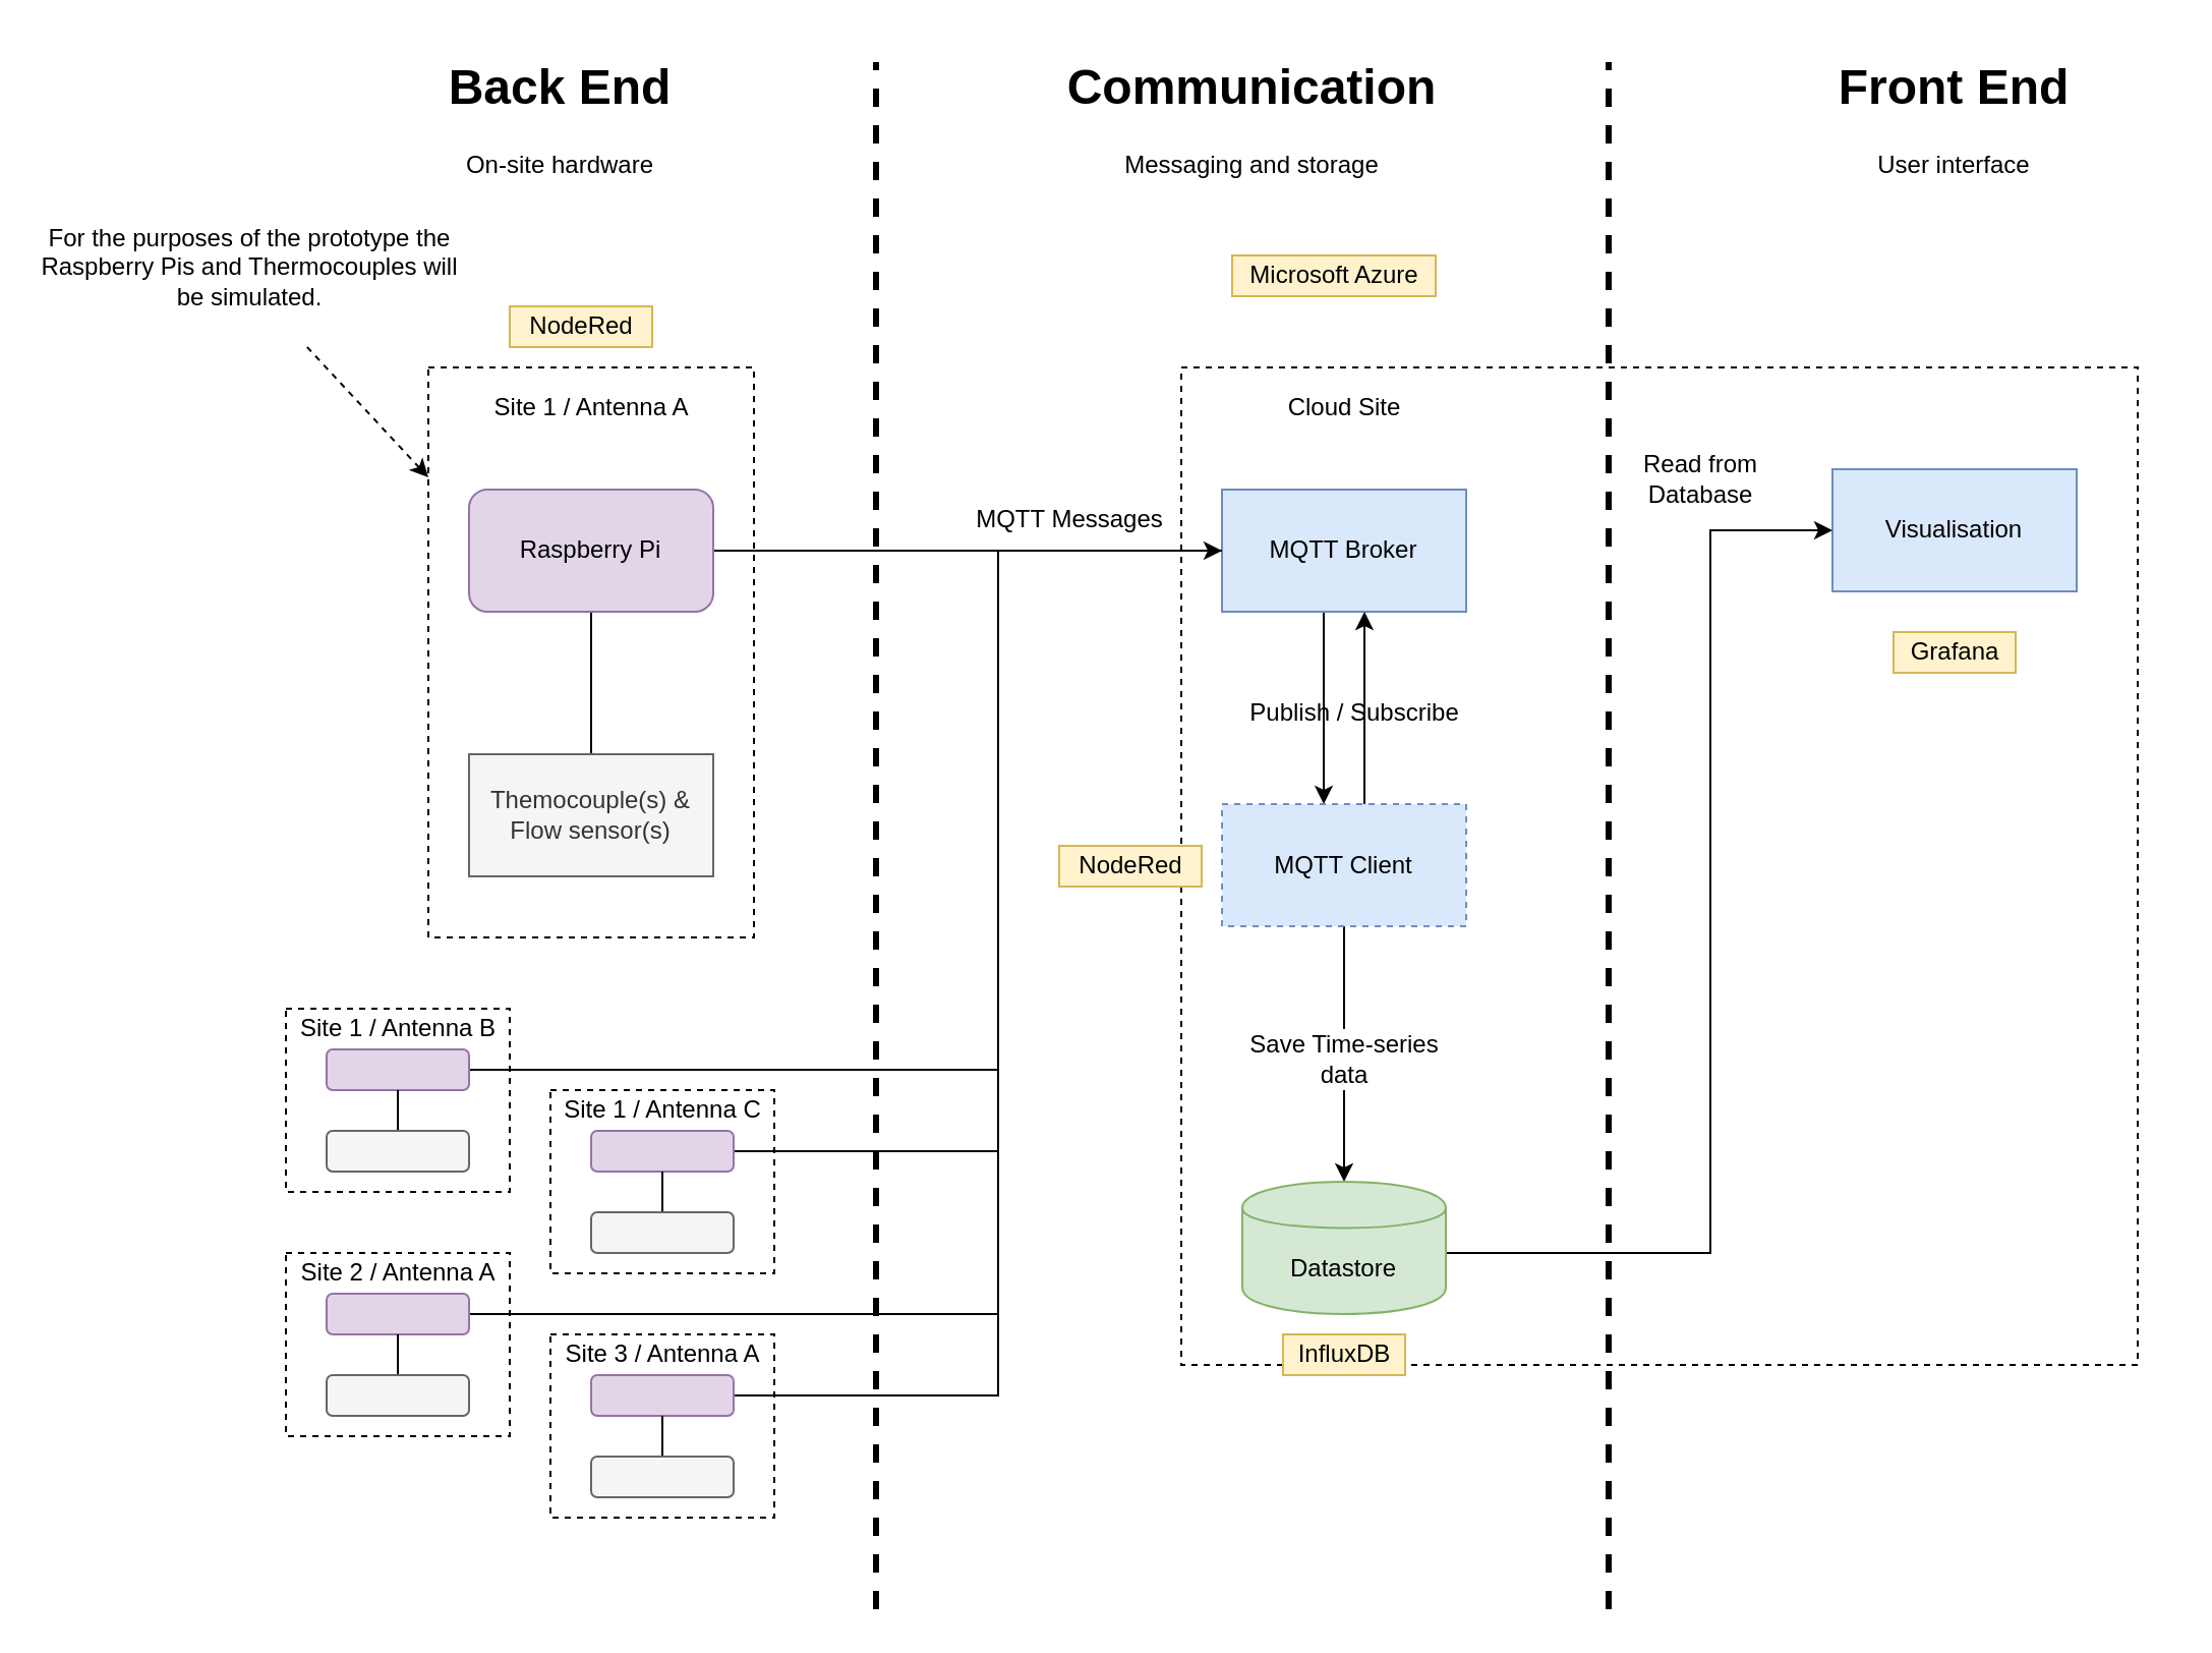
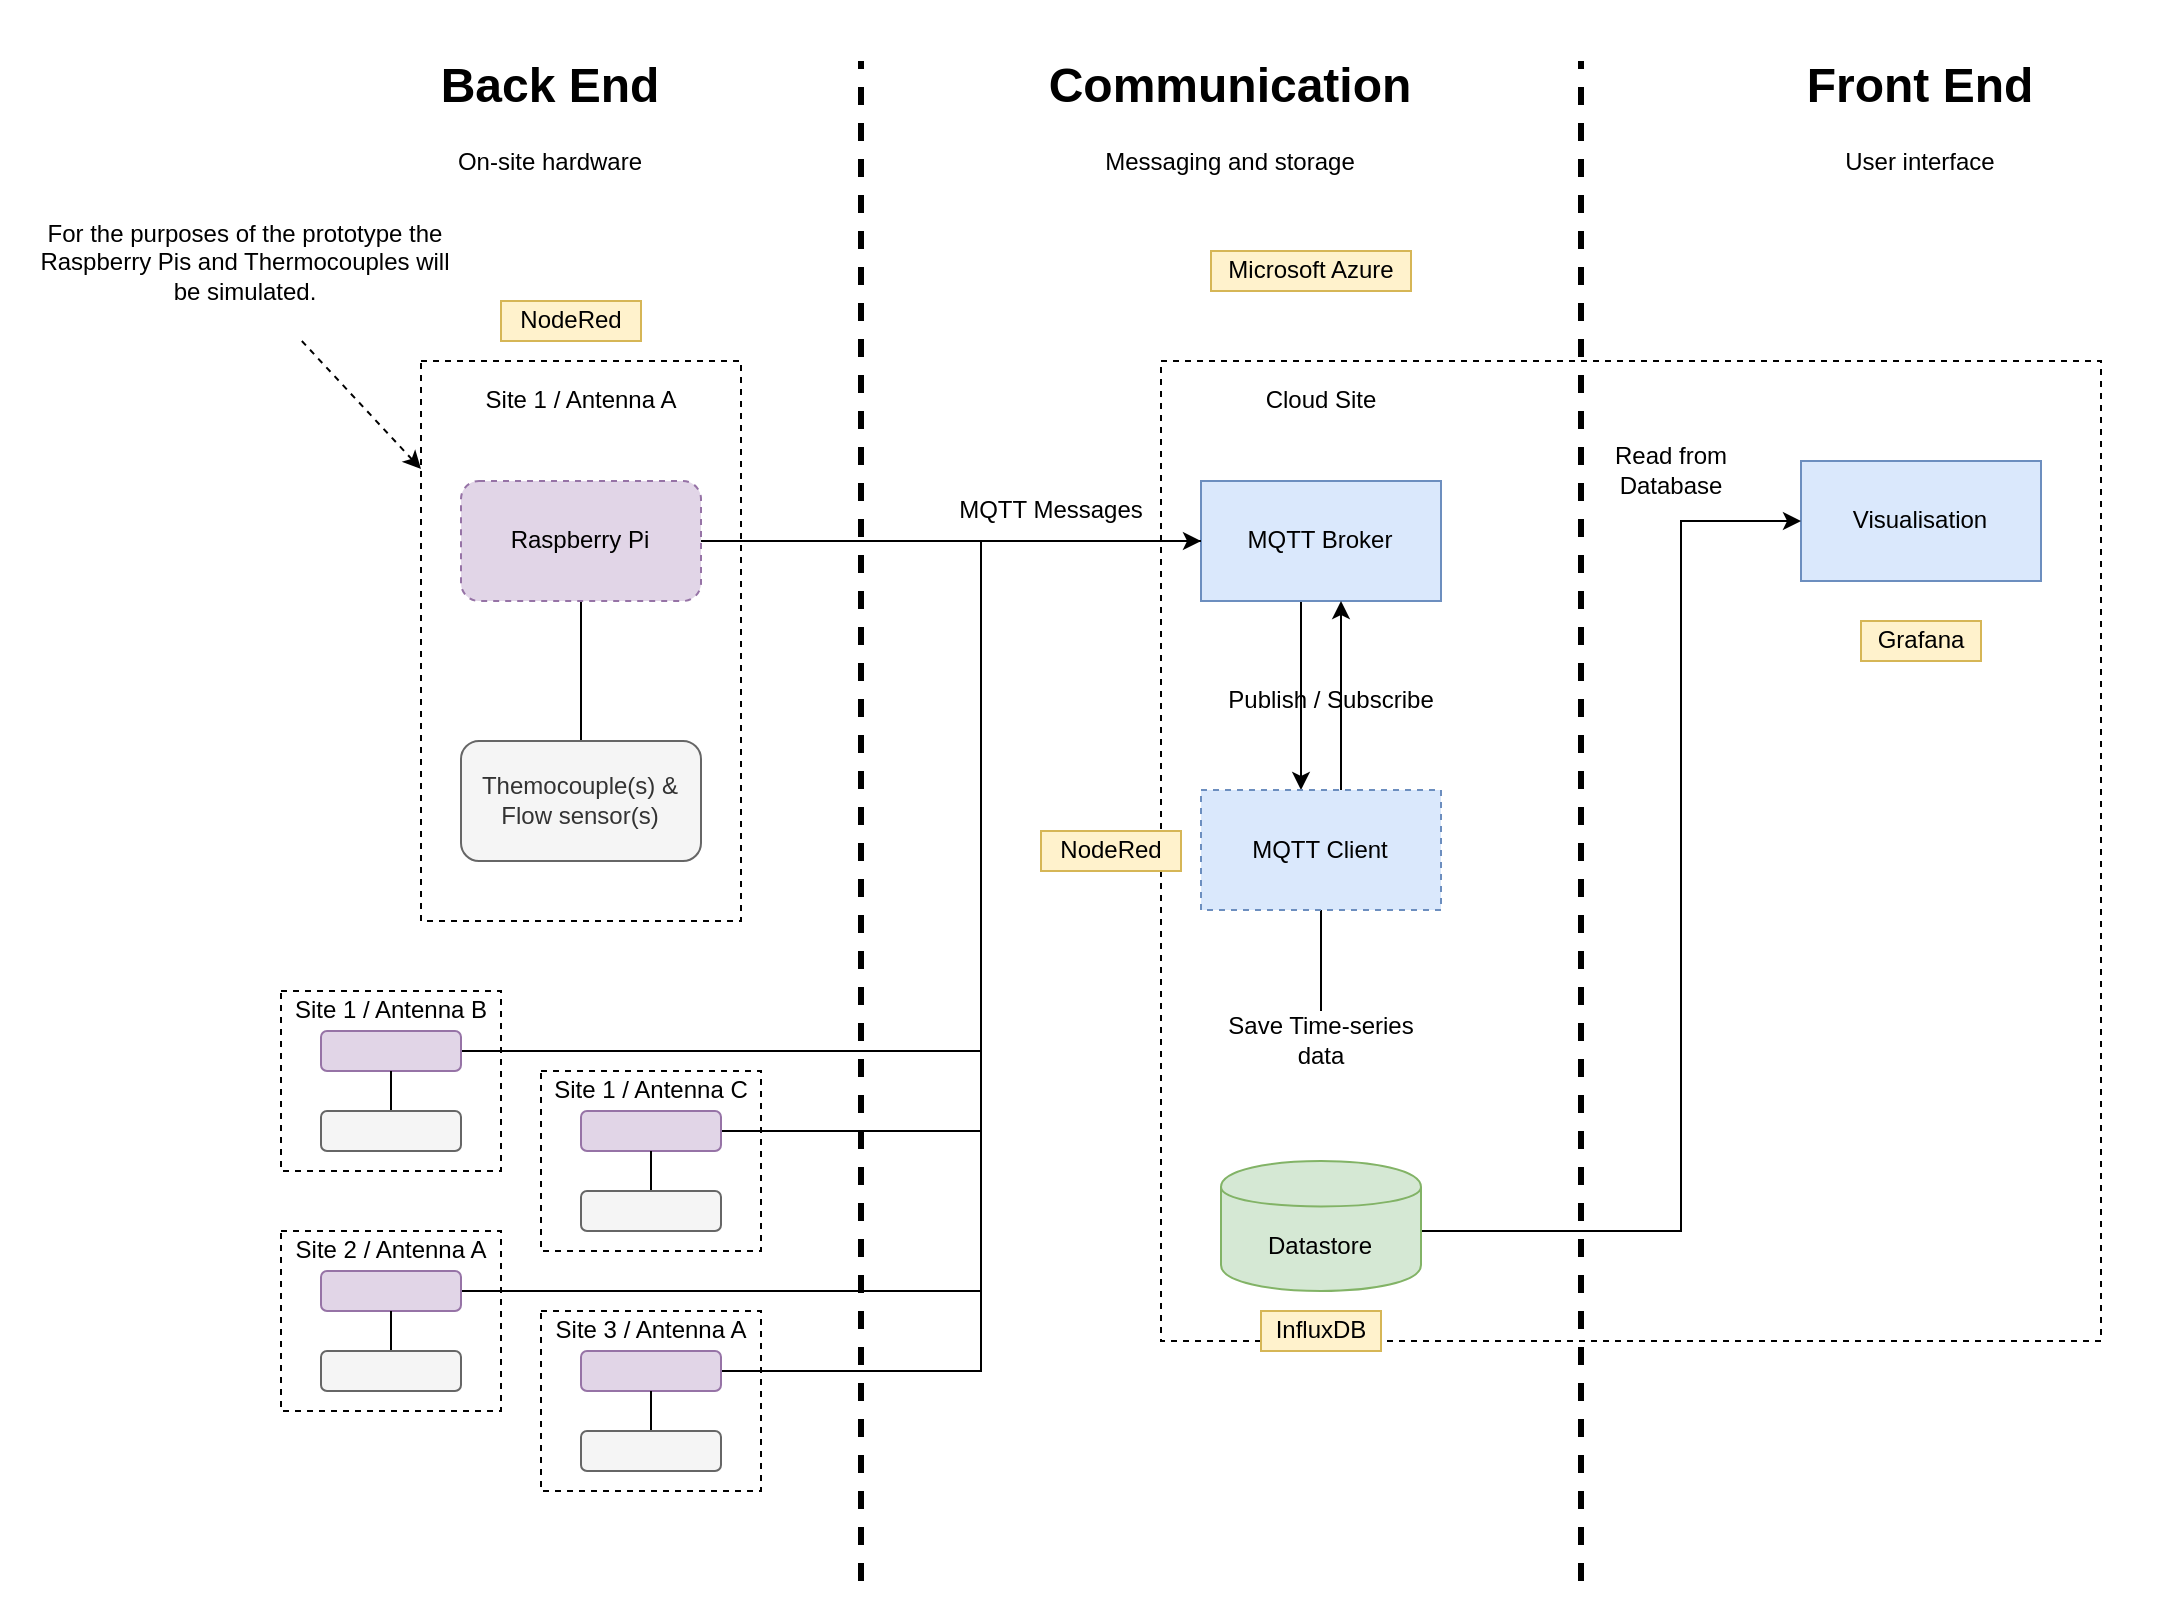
- <mxCell id="10" value="Raspberry Pi" style="rounded=1;whiteSpace=wrap;html=1;fillColor=#e1d5e7;strokeColor=#9673a6;" parent="1" vertex="1"><mxGeometry x="230" y="240" width="120" height="60" as="geometry" /></mxCell>
+ <mxCell id="10" value="Raspberry Pi" style="rounded=1;whiteSpace=wrap;html=1;fillColor=#e1d5e7;strokeColor=#9673a6;dashed=1;" parent="1" vertex="1"><mxGeometry x="230" y="240" width="120" height="60" as="geometry" /></mxCell>
- <mxCell id="8" value="Themocouple(s) &amp;amp; Flow sensor(s)" style="whiteSpace=wrap;html=1;fillColor=#f5f5f5;strokeColor=#666666;fontColor=#333333;rounded=0;" parent="1" vertex="1"><mxGeometry x="230" y="370" width="120" height="60" as="geometry" /></mxCell>
+ <mxCell id="8" value="Themocouple(s) &amp;amp; Flow sensor(s)" style="rounded=1;whiteSpace=wrap;html=1;fillColor=#f5f5f5;strokeColor=#666666;fontColor=#333333;" parent="1" vertex="1"><mxGeometry x="230" y="370" width="120" height="60" as="geometry" /></mxCell>
- <mxCell id="13" style="edgeStyle=orthogonalEdgeStyle;rounded=0;orthogonalLoop=1;jettySize=auto;html=1;" parent="1" source="24" target="58" edge="1"><mxGeometry relative="1" as="geometry"><Array as="points" /><mxPoint x="660" y="585" as="targetPoint" /></mxGeometry></mxCell>
